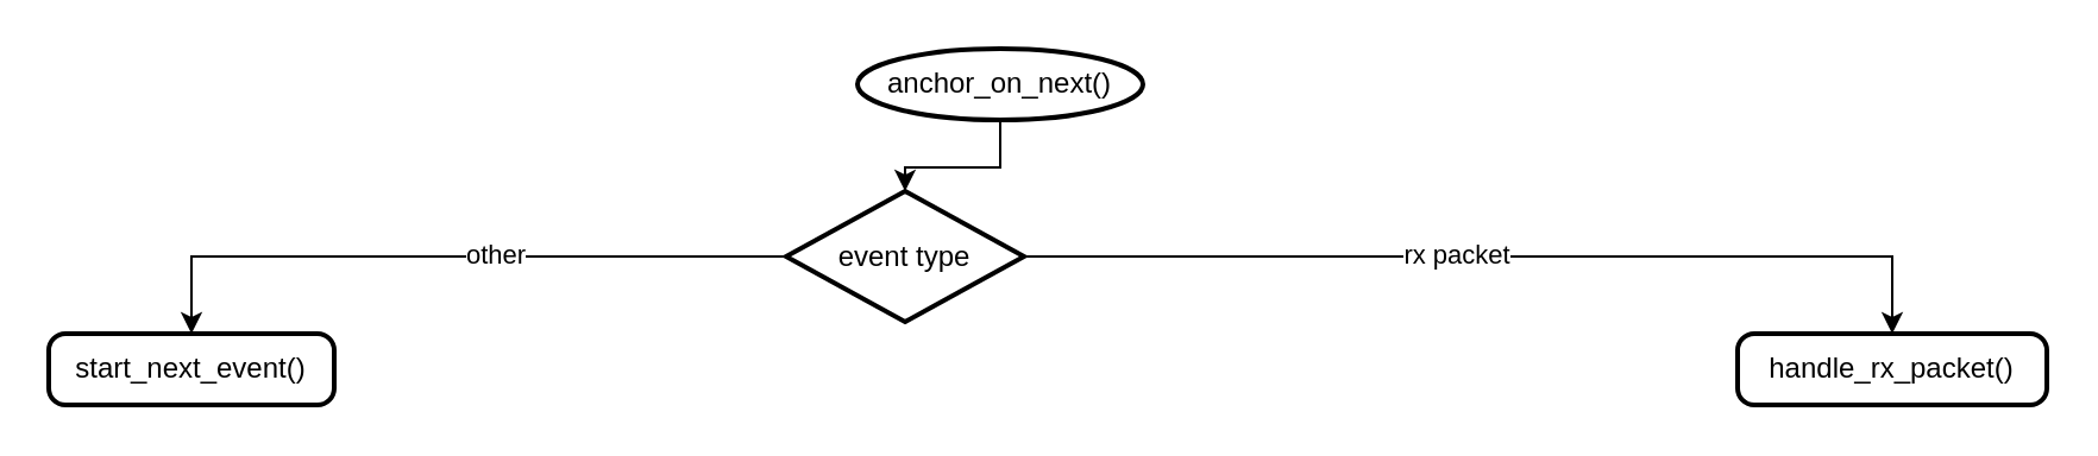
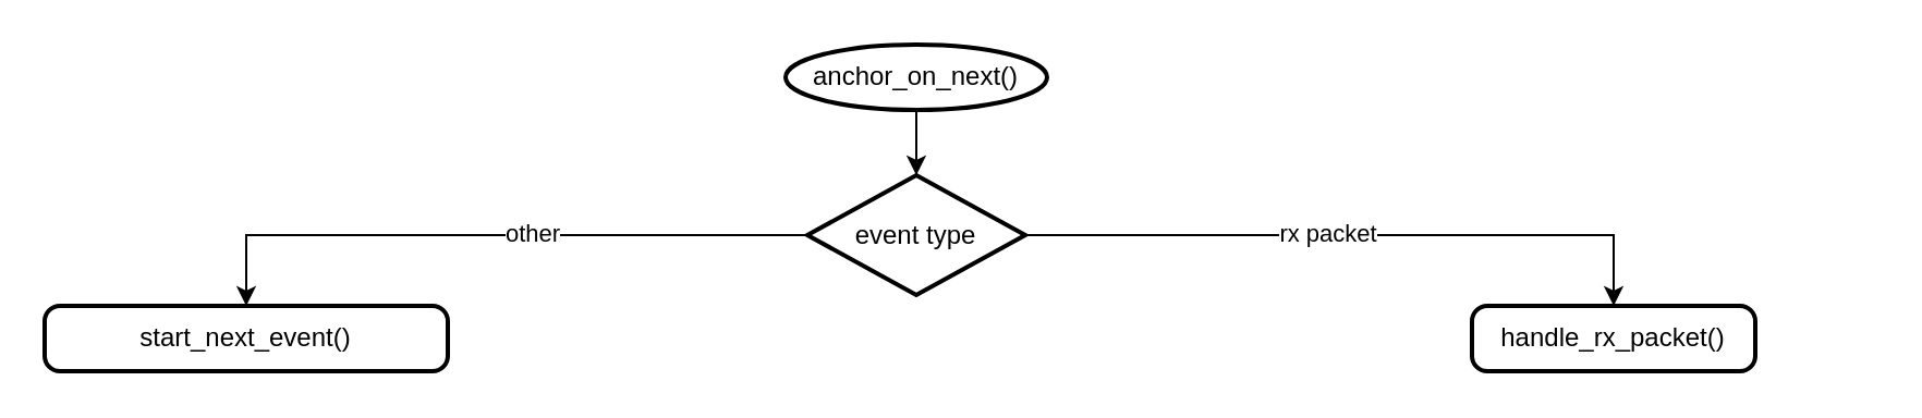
- <mxCell id="7" value="event type" style="strokeWidth=2;html=1;shape=mxgraph.flowchart.decision;whiteSpace=wrap;" vertex="1" parent="1"><mxGeometry x="330" y="80" width="100" height="55" as="geometry" /></mxCell>
+ <mxCell id="7" value="event type" style="strokeWidth=2;html=1;shape=mxgraph.flowchart.decision;whiteSpace=wrap;" vertex="1" parent="1"><mxGeometry x="370" y="80" width="100" height="55" as="geometry" /></mxCell>
- <mxCell id="8" value="start_next_event()" style="rounded=1;whiteSpace=wrap;html=1;absoluteArcSize=1;arcSize=14;strokeWidth=2;" vertex="1" parent="1"><mxGeometry x="20" y="140" width="120" height="30" as="geometry" /></mxCell>
+ <mxCell id="8" value="start_next_event()" style="rounded=1;whiteSpace=wrap;html=1;absoluteArcSize=1;arcSize=14;strokeWidth=2;" vertex="1" parent="1"><mxGeometry x="20" y="140" width="185" height="30" as="geometry" /></mxCell>
- <mxCell id="9" value="handle_rx_packet()" style="rounded=1;whiteSpace=wrap;html=1;absoluteArcSize=1;arcSize=14;strokeWidth=2;" vertex="1" parent="1"><mxGeometry x="730" y="140" width="130" height="30" as="geometry" /></mxCell>
+ <mxCell id="9" value="handle_rx_packet()" style="rounded=1;whiteSpace=wrap;html=1;absoluteArcSize=1;arcSize=14;strokeWidth=2;" vertex="1" parent="1"><mxGeometry x="675" y="140" width="130" height="30" as="geometry" /></mxCell>
